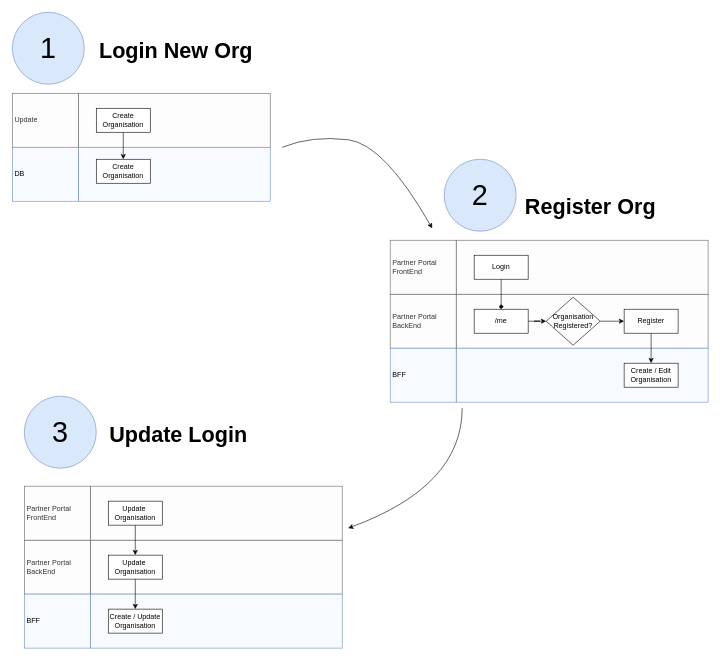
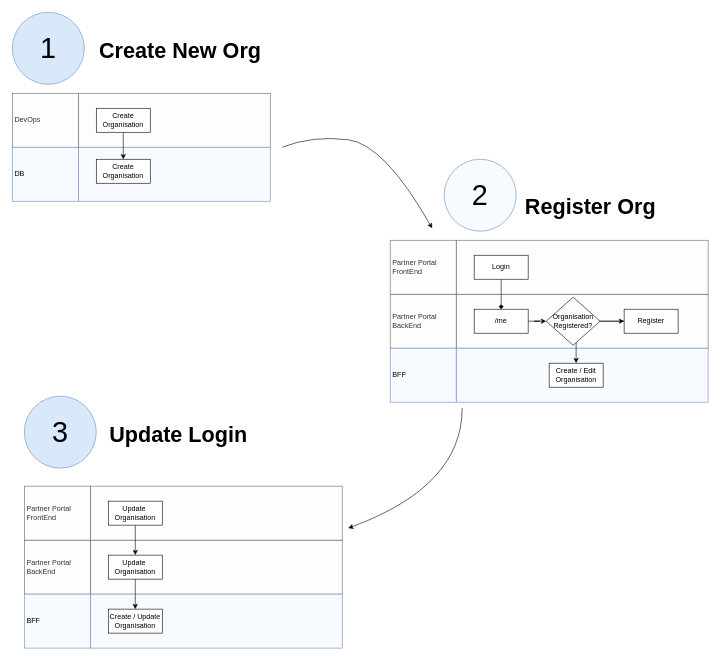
- <mxCell id="35" value="&lt;font style=&quot;font-size: 36px&quot;&gt;Login New Org&lt;/font&gt;" style="text;html=1;strokeColor=none;fillColor=none;align=left;verticalAlign=middle;whiteSpace=wrap;rounded=0;fontStyle=1;fontSize=48;" parent="1" vertex="1"><mxGeometry x="162.5" y="50" width="317.5" height="60" as="geometry" /></mxCell>
+ <mxCell id="35" value="&lt;font style=&quot;font-size: 36px&quot;&gt;Create New Org&lt;/font&gt;" style="text;html=1;strokeColor=none;fillColor=none;align=left;verticalAlign=middle;whiteSpace=wrap;rounded=0;fontStyle=1;fontSize=48;" parent="1" vertex="1"><mxGeometry x="162.5" y="50" width="317.5" height="60" as="geometry" /></mxCell>
- <mxCell id="6" value="Update" style="rounded=0;whiteSpace=wrap;html=1;strokeColor=#666666;connectable=0;allowArrows=0;align=left;spacing=4;fontColor=#333333;fillColor=#FDFDFD;" parent="1" vertex="1"><mxGeometry x="20" y="155" width="110" height="90" as="geometry" /></mxCell>
+ <mxCell id="6" value="DevOps" style="rounded=0;whiteSpace=wrap;html=1;strokeColor=#666666;connectable=0;allowArrows=0;align=left;spacing=4;fontColor=#333333;fillColor=#FDFDFD;" parent="1" vertex="1"><mxGeometry x="20" y="155" width="110" height="90" as="geometry" /></mxCell>
- <mxCell id="39" value="&lt;span style=&quot;font-size: 48px&quot;&gt;2&lt;/span&gt;" style="ellipse;whiteSpace=wrap;html=1;aspect=fixed;fontSize=12;fillColor=#dae8fc;strokeColor=#6c8ebf;" parent="1" vertex="1"><mxGeometry x="740" y="265" width="120" height="120" as="geometry" /></mxCell>
+ <mxCell id="39" value="&lt;span style=&quot;font-size: 48px&quot;&gt;2&lt;/span&gt;" style="ellipse;whiteSpace=wrap;html=1;aspect=fixed;fontSize=12;fillColor=#f7faff;strokeColor=#6c8ebf;" parent="1" vertex="1"><mxGeometry x="740" y="265" width="120" height="120" as="geometry" /></mxCell>
- <mxCell id="13" value="Create / Edit Organisation" style="rounded=0;whiteSpace=wrap;html=1;" parent="1" vertex="1"><mxGeometry x="1040" y="605" width="90" height="40" as="geometry" /></mxCell>
+ <mxCell id="13" value="Create / Edit Organisation" style="rounded=0;whiteSpace=wrap;html=1;" parent="1" vertex="1"><mxGeometry x="915" y="605" width="90" height="40" as="geometry" /></mxCell>
